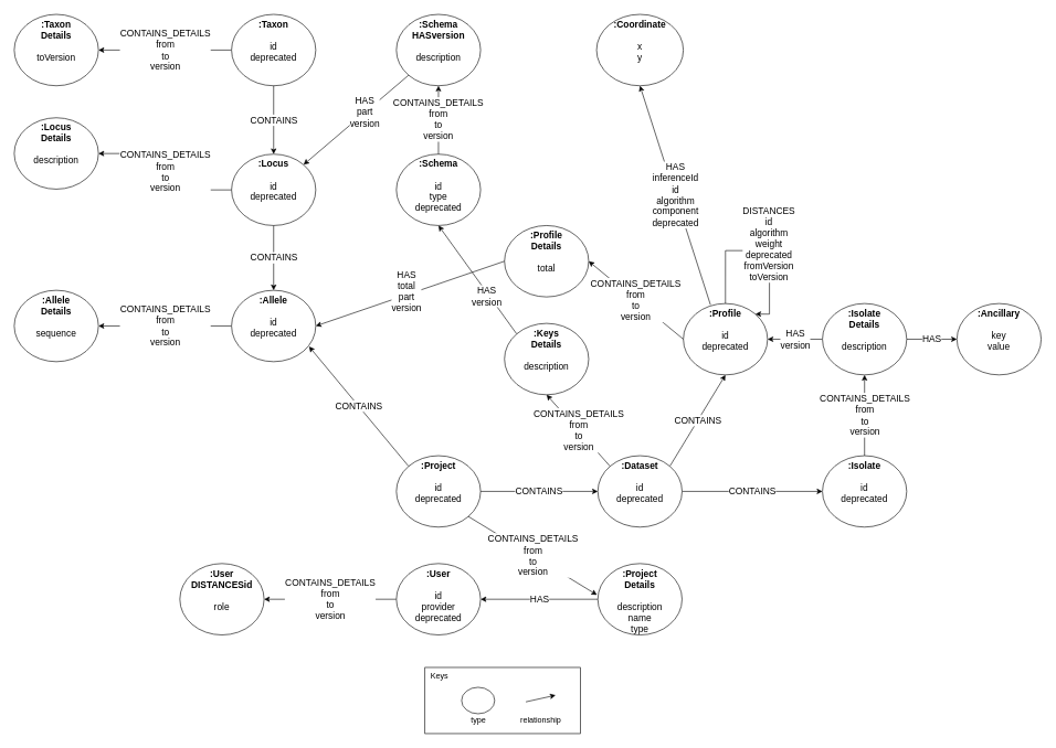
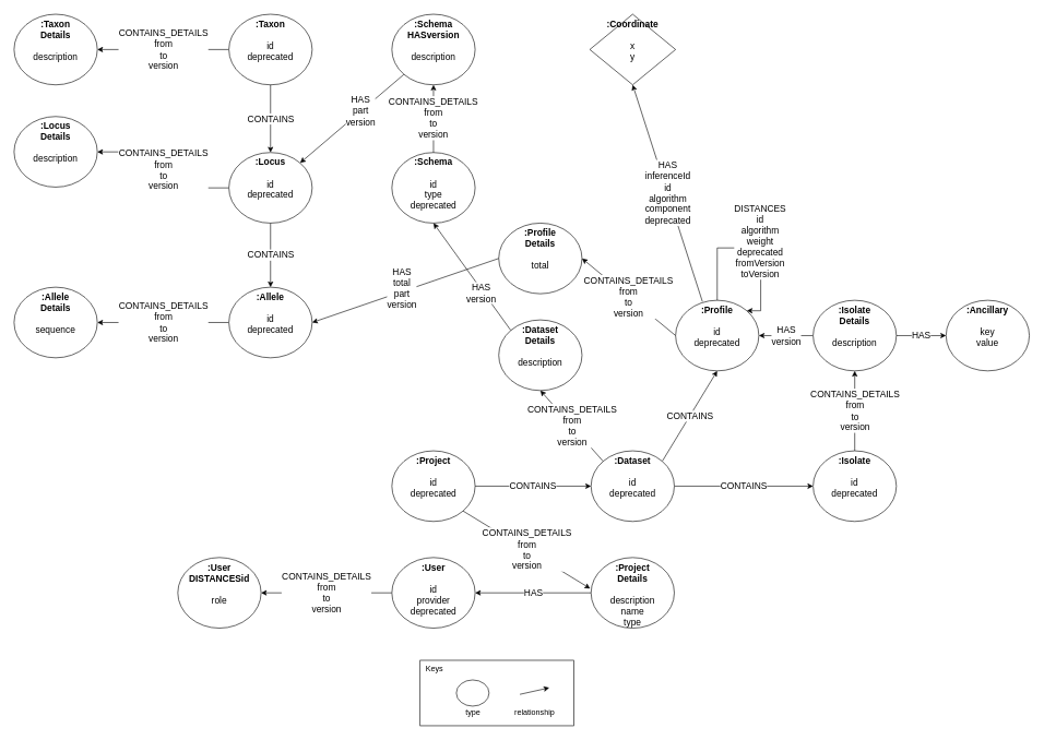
- <mxCell id="28" value="&lt;b style=&quot;font-size: 14px&quot;&gt;:Taxon&lt;br&gt;Details&lt;br style=&quot;font-size: 14px&quot;&gt;&lt;/b&gt;&lt;br style=&quot;font-size: 14px&quot;&gt;toVersion" style="ellipse;whiteSpace=wrap;html=1;fontSize=14;verticalAlign=top;" parent="1" vertex="1"><mxGeometry x="21" y="21" width="127.131" height="107.872" as="geometry" /></mxCell>
+ <mxCell id="28" value="&lt;b style=&quot;font-size: 14px&quot;&gt;:Taxon&lt;br&gt;Details&lt;br style=&quot;font-size: 14px&quot;&gt;&lt;/b&gt;&lt;br style=&quot;font-size: 14px&quot;&gt;description" style="ellipse;whiteSpace=wrap;html=1;fontSize=14;verticalAlign=top;" parent="1" vertex="1"><mxGeometry x="21" y="21" width="127.131" height="107.872" as="geometry" /></mxCell>
- <mxCell id="8" value="&lt;b style=&quot;font-size: 14px&quot;&gt;:Coordinate&lt;/b&gt;&lt;br style=&quot;font-size: 14px&quot;&gt;&lt;i style=&quot;font-size: 14px&quot;&gt;&lt;br style=&quot;font-size: 14px&quot;&gt;&lt;/i&gt;&lt;span style=&quot;font-size: 14px&quot;&gt;x&lt;/span&gt;&lt;br style=&quot;font-size: 14px&quot;&gt;&lt;span style=&quot;font-size: 14px&quot;&gt;y&lt;/span&gt;&lt;i style=&quot;font-size: 14px&quot;&gt;&lt;br style=&quot;font-size: 14px&quot;&gt;&lt;/i&gt;&lt;i style=&quot;font-size: 14px&quot;&gt;&lt;br style=&quot;font-size: 14px&quot;&gt;&lt;/i&gt;" style="ellipse;whiteSpace=wrap;html=1;fontSize=14;verticalAlign=top;" parent="1" vertex="1"><mxGeometry x="900.014" y="21" width="130.982" height="107.872" as="geometry" /></mxCell>
+ <mxCell id="8" value="&lt;b style=&quot;font-size: 14px&quot;&gt;:Coordinate&lt;/b&gt;&lt;br style=&quot;font-size: 14px&quot;&gt;&lt;i style=&quot;font-size: 14px&quot;&gt;&lt;br style=&quot;font-size: 14px&quot;&gt;&lt;/i&gt;&lt;span style=&quot;font-size: 14px&quot;&gt;x&lt;/span&gt;&lt;br style=&quot;font-size: 14px&quot;&gt;&lt;span style=&quot;font-size: 14px&quot;&gt;y&lt;/span&gt;&lt;i style=&quot;font-size: 14px&quot;&gt;&lt;br style=&quot;font-size: 14px&quot;&gt;&lt;/i&gt;&lt;i style=&quot;font-size: 14px&quot;&gt;&lt;br style=&quot;font-size: 14px&quot;&gt;&lt;/i&gt;" style="rhombus;whiteSpace=wrap;html=1;fontSize=14;verticalAlign=top;" parent="1" vertex="1"><mxGeometry x="900.014" y="21" width="130.982" height="107.872" as="geometry" /></mxCell>
- <mxCell id="21" value="&lt;b style=&quot;font-size: 14px&quot;&gt;:Keys&lt;br&gt;&lt;/b&gt;&lt;b&gt;Details&lt;/b&gt;&lt;br style=&quot;font-size: 14px&quot;&gt;&lt;i style=&quot;font-size: 14px&quot;&gt;&lt;br style=&quot;font-size: 14px&quot;&gt;&lt;/i&gt;description&lt;i style=&quot;font-size: 14px&quot;&gt;&lt;br style=&quot;font-size: 14px&quot;&gt;&lt;/i&gt;&lt;i style=&quot;font-size: 14px&quot;&gt;&lt;br style=&quot;font-size: 14px&quot;&gt;&lt;/i&gt;" style="ellipse;whiteSpace=wrap;html=1;fontSize=14;verticalAlign=top;" parent="1" vertex="1"><mxGeometry x="761.001" y="488.001" width="127.131" height="107.872" as="geometry" /></mxCell>
+ <mxCell id="21" value="&lt;b style=&quot;font-size: 14px&quot;&gt;:Dataset&lt;br&gt;&lt;/b&gt;&lt;b&gt;Details&lt;/b&gt;&lt;br style=&quot;font-size: 14px&quot;&gt;&lt;i style=&quot;font-size: 14px&quot;&gt;&lt;br style=&quot;font-size: 14px&quot;&gt;&lt;/i&gt;description&lt;i style=&quot;font-size: 14px&quot;&gt;&lt;br style=&quot;font-size: 14px&quot;&gt;&lt;/i&gt;&lt;i style=&quot;font-size: 14px&quot;&gt;&lt;br style=&quot;font-size: 14px&quot;&gt;&lt;/i&gt;" style="ellipse;whiteSpace=wrap;html=1;fontSize=14;verticalAlign=top;" parent="1" vertex="1"><mxGeometry x="761.001" y="488.001" width="127.131" height="107.872" as="geometry" /></mxCell>
- <mxCell id="19" value="CONTAINS" style="endArrow=classic;html=1;fontSize=14;exitX=0;exitY=0;exitDx=0;exitDy=0;entryX=0.92;entryY=0.787;entryDx=0;entryDy=0;entryPerimeter=0;" parent="1" source="16" target="13" edge="1"><mxGeometry width="50" height="50" relative="1" as="geometry"><mxPoint x="1041.48" y="442.813" as="sourcePoint" /><mxPoint x="446.321" y="599.489" as="targetPoint" /></mxGeometry></mxCell>
